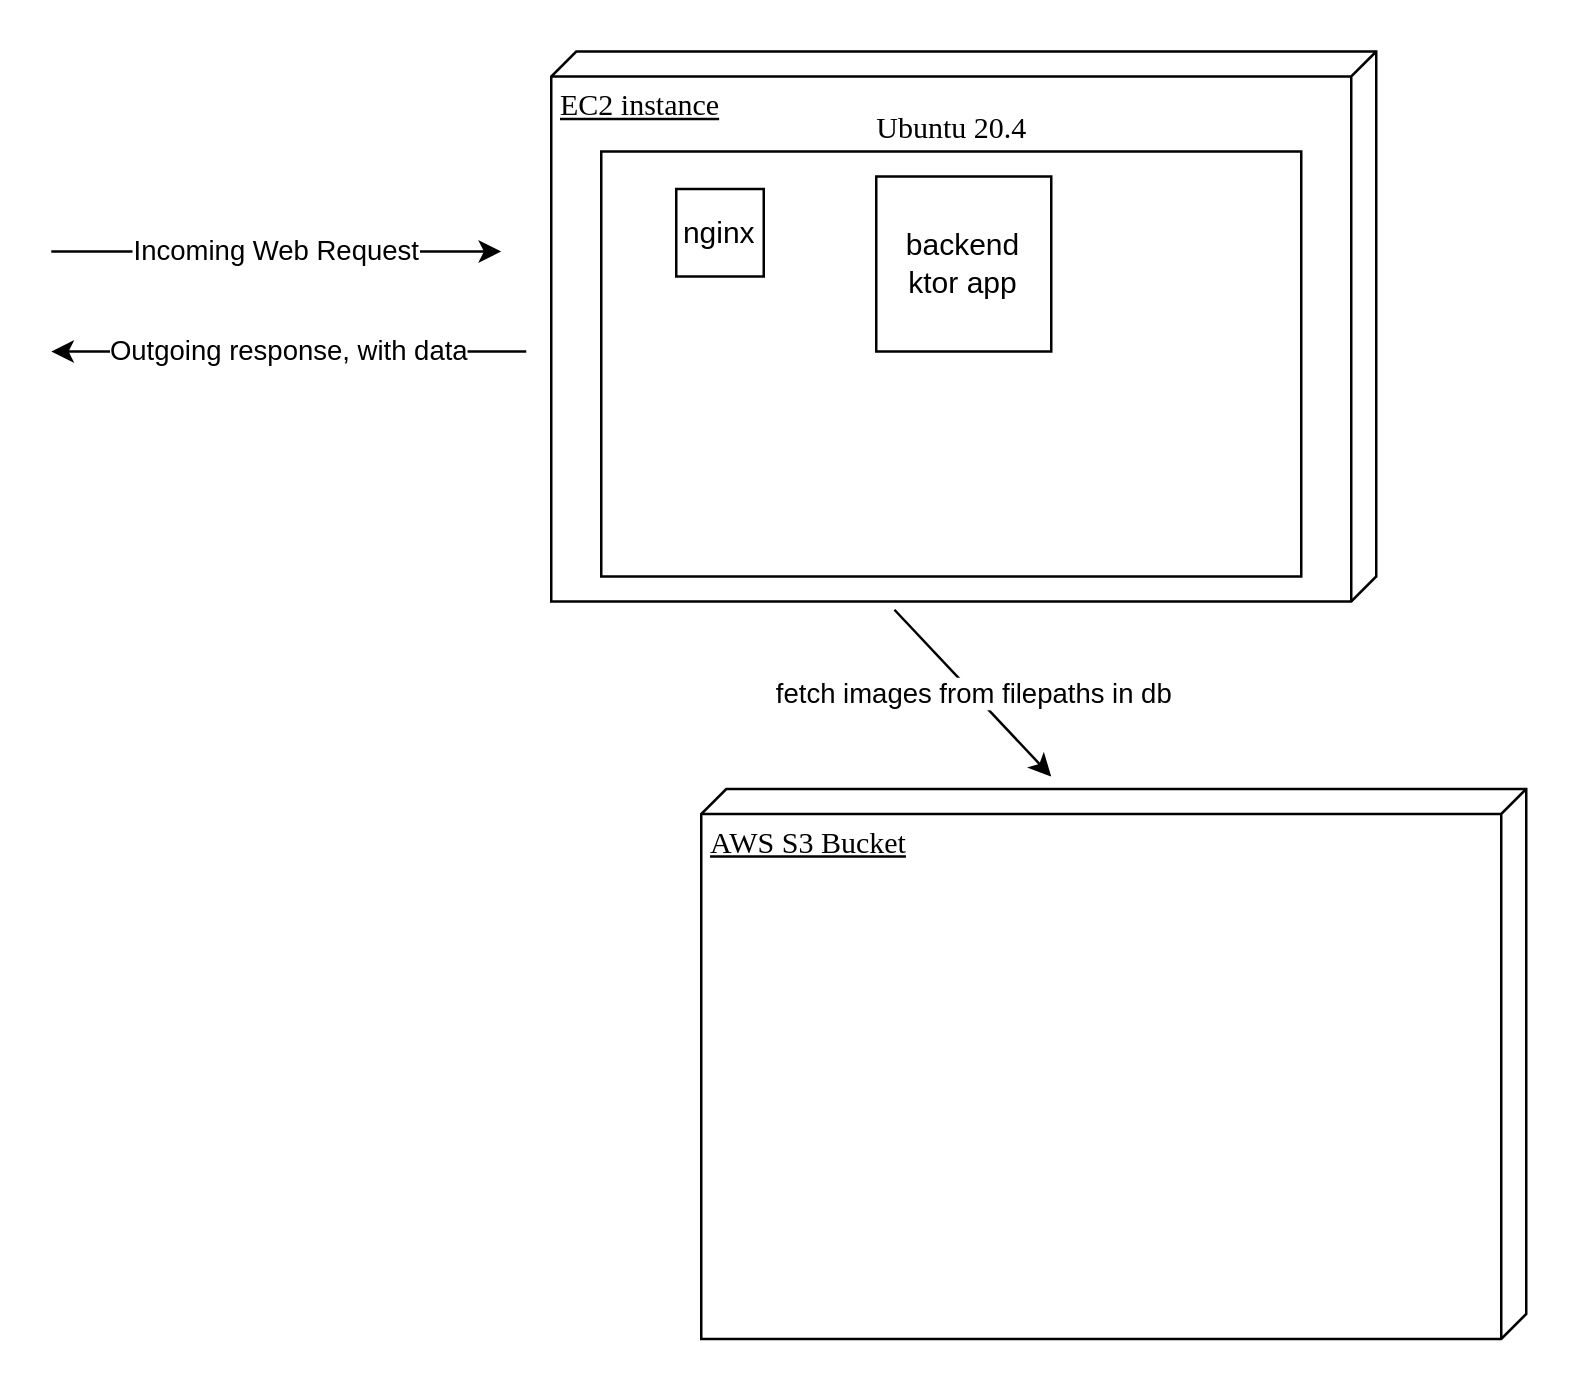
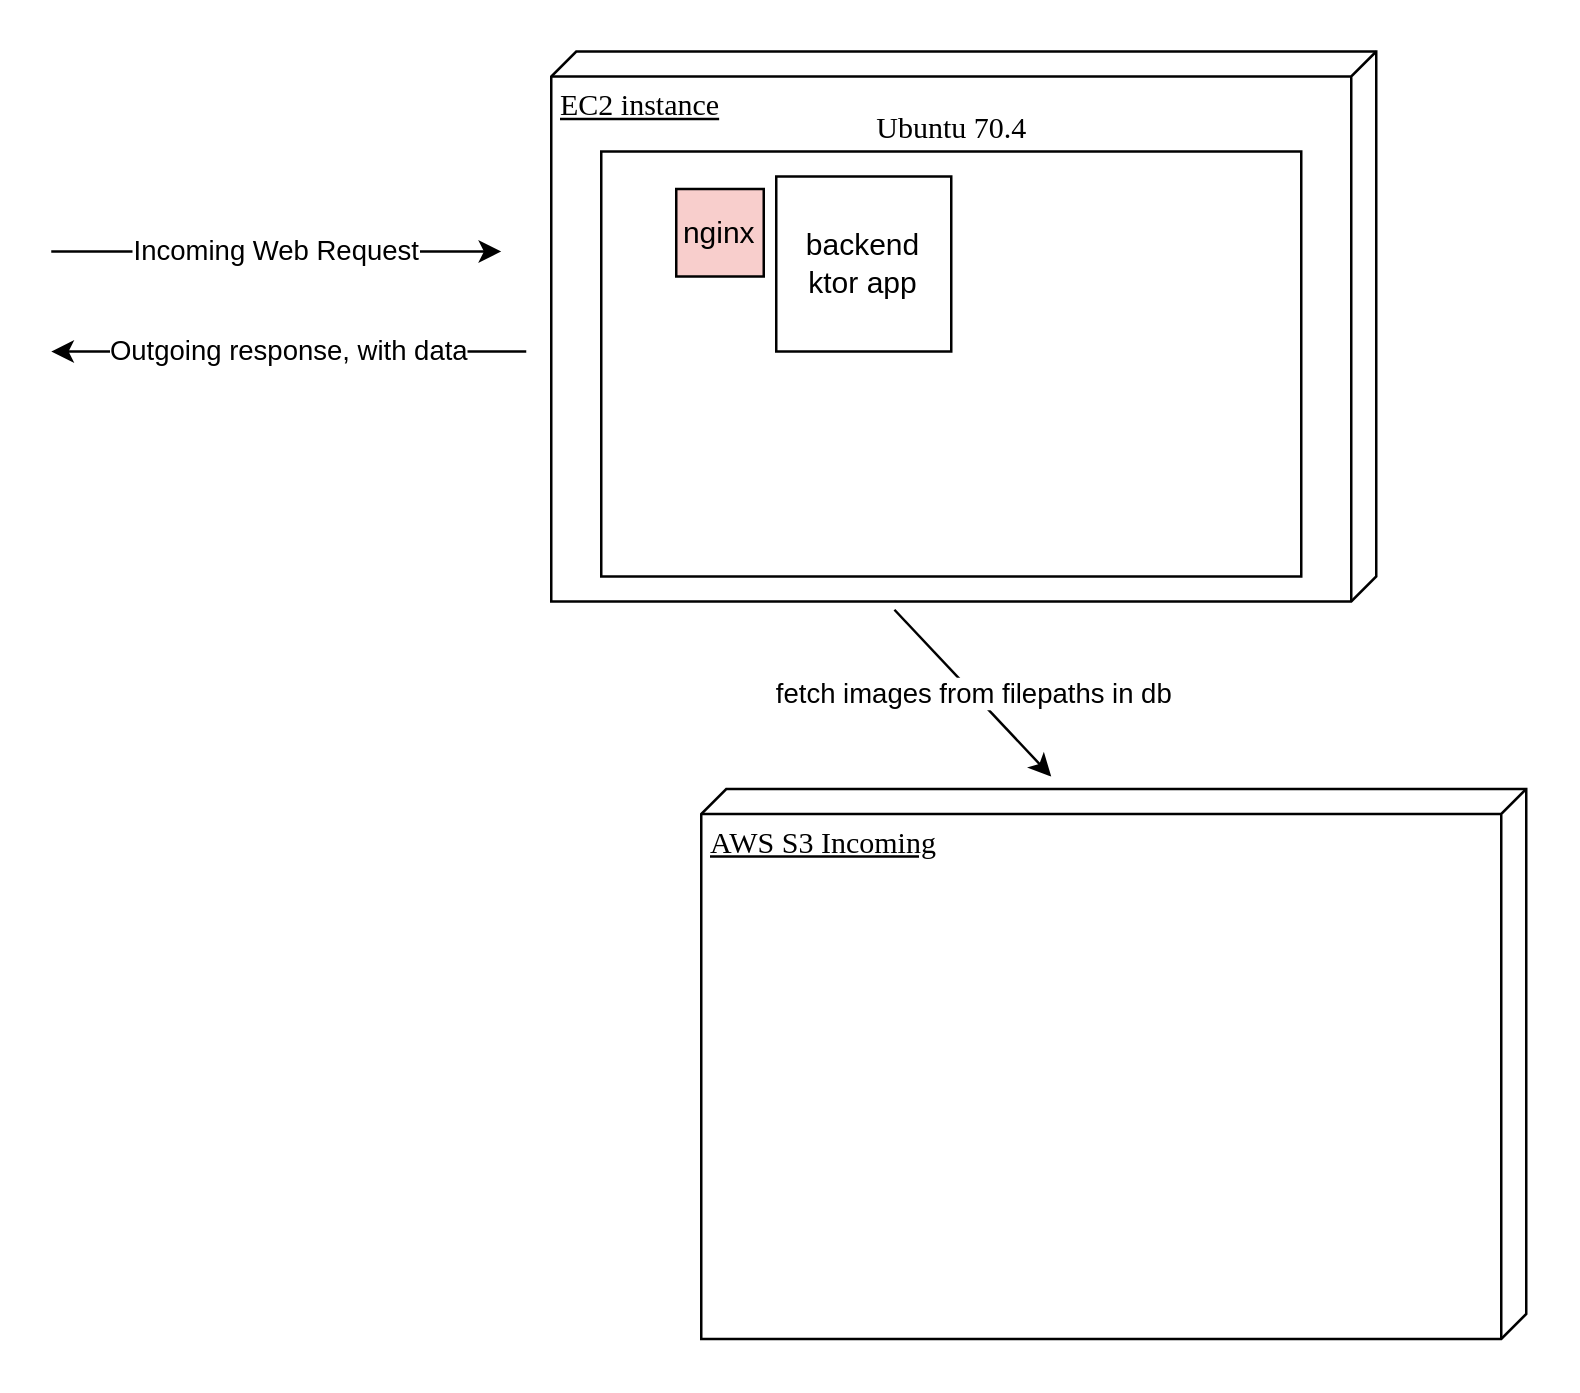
- <mxCell id="3" value="Ubuntu 20.4" style="html=1;rounded=0;shadow=0;comic=0;labelBackgroundColor=none;strokeWidth=1;fontFamily=Verdana;fontSize=12;align=center;labelPosition=center;verticalLabelPosition=top;verticalAlign=bottom;" parent="1" vertex="1"><mxGeometry x="240" y="60" width="280" height="170" as="geometry" /></mxCell>
+ <mxCell id="3" value="Ubuntu 70.4" style="html=1;rounded=0;shadow=0;comic=0;labelBackgroundColor=none;strokeWidth=1;fontFamily=Verdana;fontSize=12;align=center;labelPosition=center;verticalLabelPosition=top;verticalAlign=bottom;" parent="1" vertex="1"><mxGeometry x="240" y="60" width="280" height="170" as="geometry" /></mxCell>
- <mxCell id="4" value="nginx" style="whiteSpace=wrap;html=1;aspect=fixed;" vertex="1" parent="1"><mxGeometry x="270" y="75" width="35" height="35" as="geometry" /></mxCell>
+ <mxCell id="4" value="nginx" style="whiteSpace=wrap;html=1;aspect=fixed;fillColor=#f8cecc;" vertex="1" parent="1"><mxGeometry x="270" y="75" width="35" height="35" as="geometry" /></mxCell>
- <mxCell id="5" value="backend ktor app" style="whiteSpace=wrap;html=1;aspect=fixed;" vertex="1" parent="1"><mxGeometry x="350" y="70" width="70" height="70" as="geometry" /></mxCell>
+ <mxCell id="5" value="backend ktor app" style="whiteSpace=wrap;html=1;aspect=fixed;" vertex="1" parent="1"><mxGeometry x="310" y="70" width="70" height="70" as="geometry" /></mxCell>
- <mxCell id="9" value="AWS S3 Bucket" style="verticalAlign=top;align=left;spacingTop=8;spacingLeft=2;spacingRight=12;shape=cube;size=10;direction=south;fontStyle=4;html=1;rounded=0;shadow=0;comic=0;labelBackgroundColor=none;strokeWidth=1;fontFamily=Verdana;fontSize=12" vertex="1" parent="1"><mxGeometry x="280" y="315" width="330" height="220" as="geometry" /></mxCell>
+ <mxCell id="9" value="AWS S3 Incoming" style="verticalAlign=top;align=left;spacingTop=8;spacingLeft=2;spacingRight=12;shape=cube;size=10;direction=south;fontStyle=4;html=1;rounded=0;shadow=0;comic=0;labelBackgroundColor=none;strokeWidth=1;fontFamily=Verdana;fontSize=12" vertex="1" parent="1"><mxGeometry x="280" y="315" width="330" height="220" as="geometry" /></mxCell>
